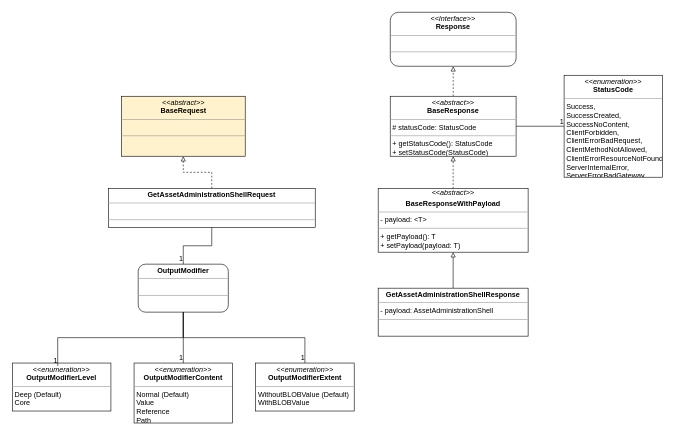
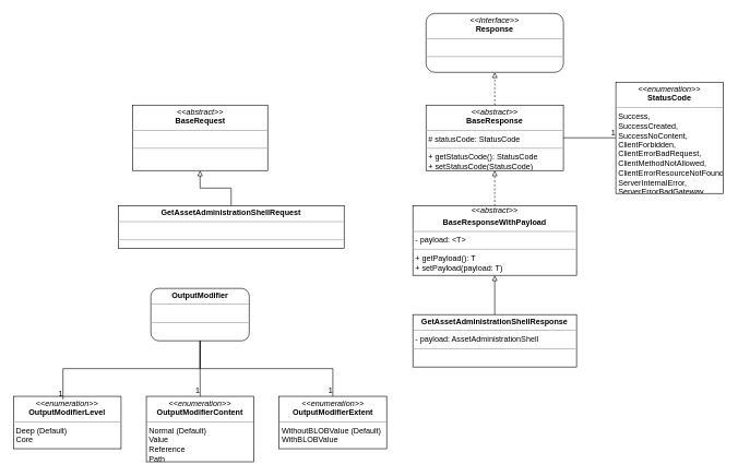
- <mxCell id="22" value="&lt;p style=&quot;margin: 0px ; margin-top: 4px ; text-align: center&quot;&gt;&lt;i&gt;&amp;lt;&amp;lt;abstract&amp;gt;&amp;gt;&lt;/i&gt;&lt;br&gt;&lt;b&gt;BaseRequest&lt;/b&gt;&lt;/p&gt;&lt;hr size=&quot;1&quot;&gt;&lt;p style=&quot;margin: 0px ; margin-left: 4px&quot;&gt;&lt;br&gt;&lt;/p&gt;&lt;hr size=&quot;1&quot;&gt;&lt;p style=&quot;margin: 0px ; margin-left: 4px&quot;&gt;&lt;br&gt;&lt;/p&gt;" style="verticalAlign=top;align=left;overflow=fill;fontSize=12;fontFamily=Helvetica;html=1;fillColor=#fff2cc;" parent="1" vertex="1"><mxGeometry x="201.71" y="160" width="206.57" height="100" as="geometry" /></mxCell>
+ <mxCell id="22" value="&lt;p style=&quot;margin: 0px ; margin-top: 4px ; text-align: center&quot;&gt;&lt;i&gt;&amp;lt;&amp;lt;abstract&amp;gt;&amp;gt;&lt;/i&gt;&lt;br&gt;&lt;b&gt;BaseRequest&lt;/b&gt;&lt;/p&gt;&lt;hr size=&quot;1&quot;&gt;&lt;p style=&quot;margin: 0px ; margin-left: 4px&quot;&gt;&lt;br&gt;&lt;/p&gt;&lt;hr size=&quot;1&quot;&gt;&lt;p style=&quot;margin: 0px ; margin-left: 4px&quot;&gt;&lt;br&gt;&lt;/p&gt;" style="verticalAlign=top;align=left;overflow=fill;fontSize=12;fontFamily=Helvetica;html=1;" parent="1" vertex="1"><mxGeometry x="201.71" y="160" width="206.57" height="100" as="geometry" /></mxCell>
- <mxCell id="3" value="" style="endArrow=block;html=1;rounded=0;edgeStyle=orthogonalEdgeStyle;entryX=0.5;entryY=1;entryDx=0;entryDy=0;endFill=0;dashed=1;" parent="1" source="2" target="22" edge="1"><mxGeometry width="50" height="50" relative="1" as="geometry"><mxPoint x="307.65" y="289.289" as="sourcePoint" /><mxPoint x="305.465" y="255" as="targetPoint" /><Array as="points" /></mxGeometry></mxCell>
+ <mxCell id="3" value="" style="endArrow=block;html=1;rounded=0;edgeStyle=orthogonalEdgeStyle;entryX=0.5;entryY=1;entryDx=0;entryDy=0;endFill=0;" parent="1" source="2" target="22" edge="1"><mxGeometry width="50" height="50" relative="1" as="geometry"><mxPoint x="307.65" y="289.289" as="sourcePoint" /><mxPoint x="305.465" y="255" as="targetPoint" /><Array as="points" /></mxGeometry></mxCell>
- <mxCell id="9" value="" style="endArrow=none;html=1;rounded=0;entryX=0.5;entryY=0;entryDx=0;entryDy=0;exitX=0.5;exitY=1;exitDx=0;exitDy=0;edgeStyle=orthogonalEdgeStyle;" parent="1" source="2" target="4" edge="1"><mxGeometry relative="1" as="geometry"><mxPoint x="318.28" y="460" as="sourcePoint" /><mxPoint x="478.28" y="460" as="targetPoint" /></mxGeometry></mxCell>
- <mxCell id="10" value="1" style="resizable=0;html=1;align=right;verticalAlign=bottom;" parent="9" connectable="0" vertex="1"><mxGeometry x="1" relative="1" as="geometry" /></mxCell>
